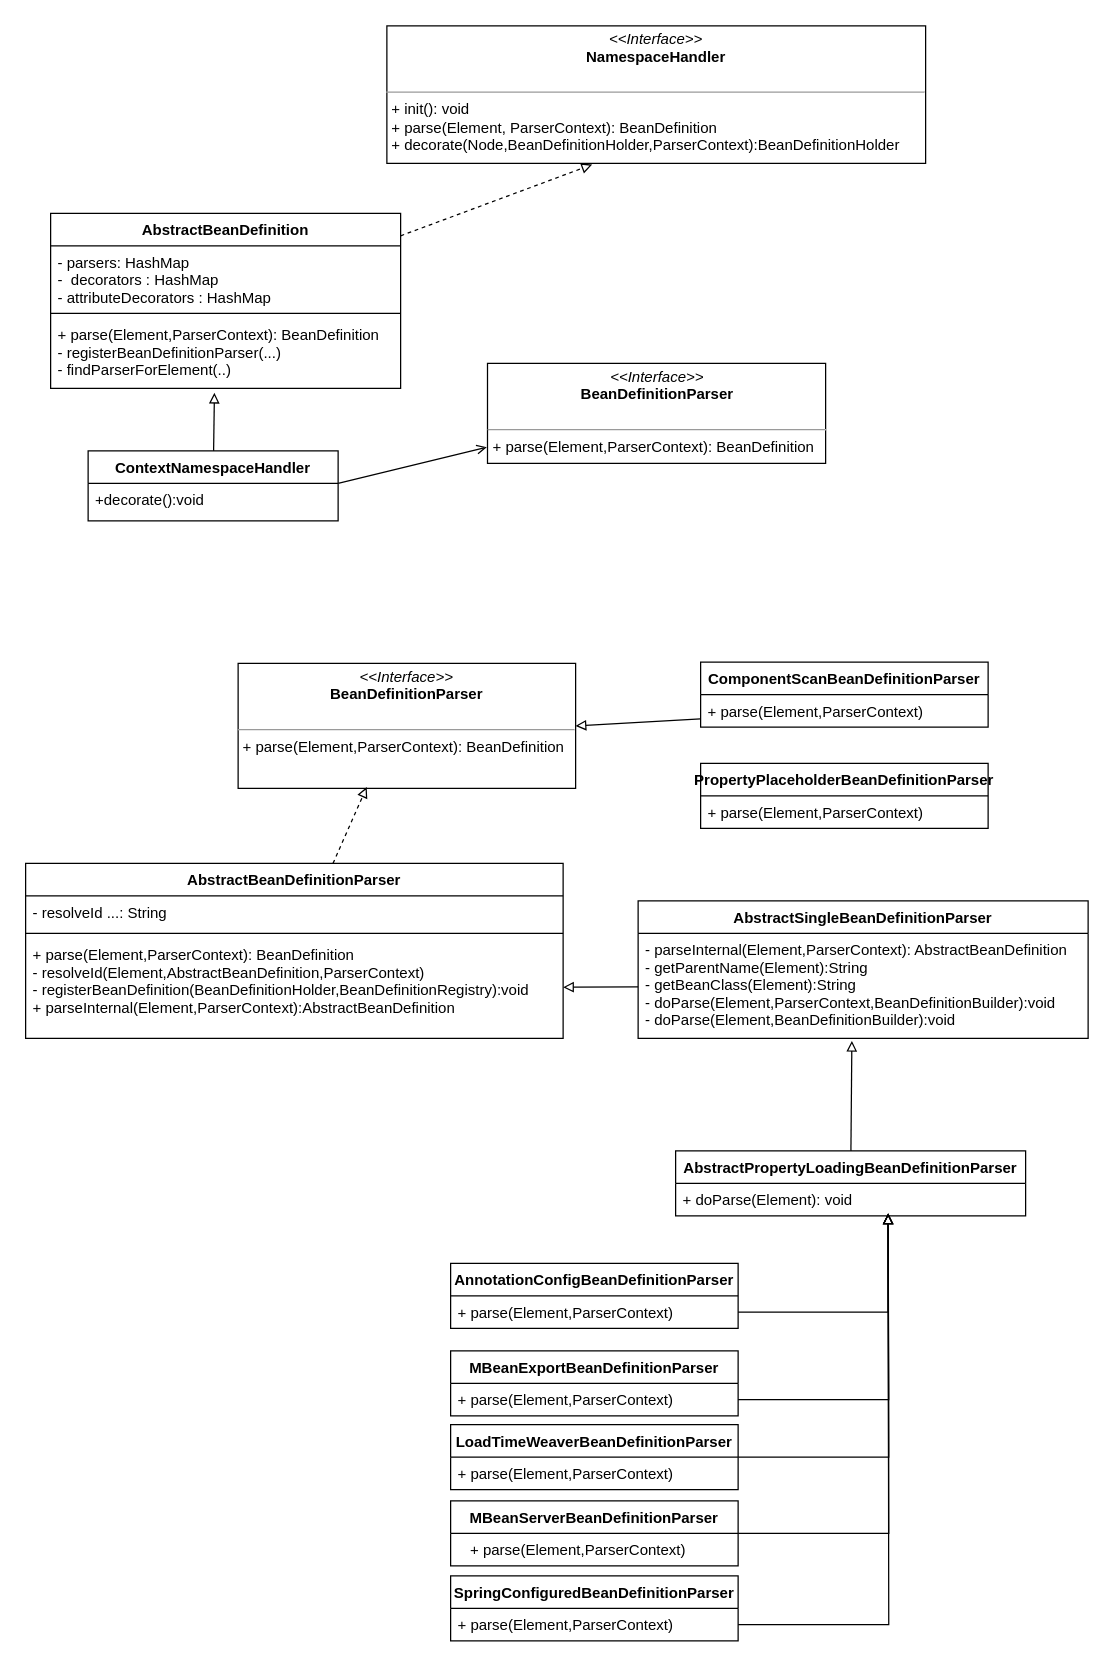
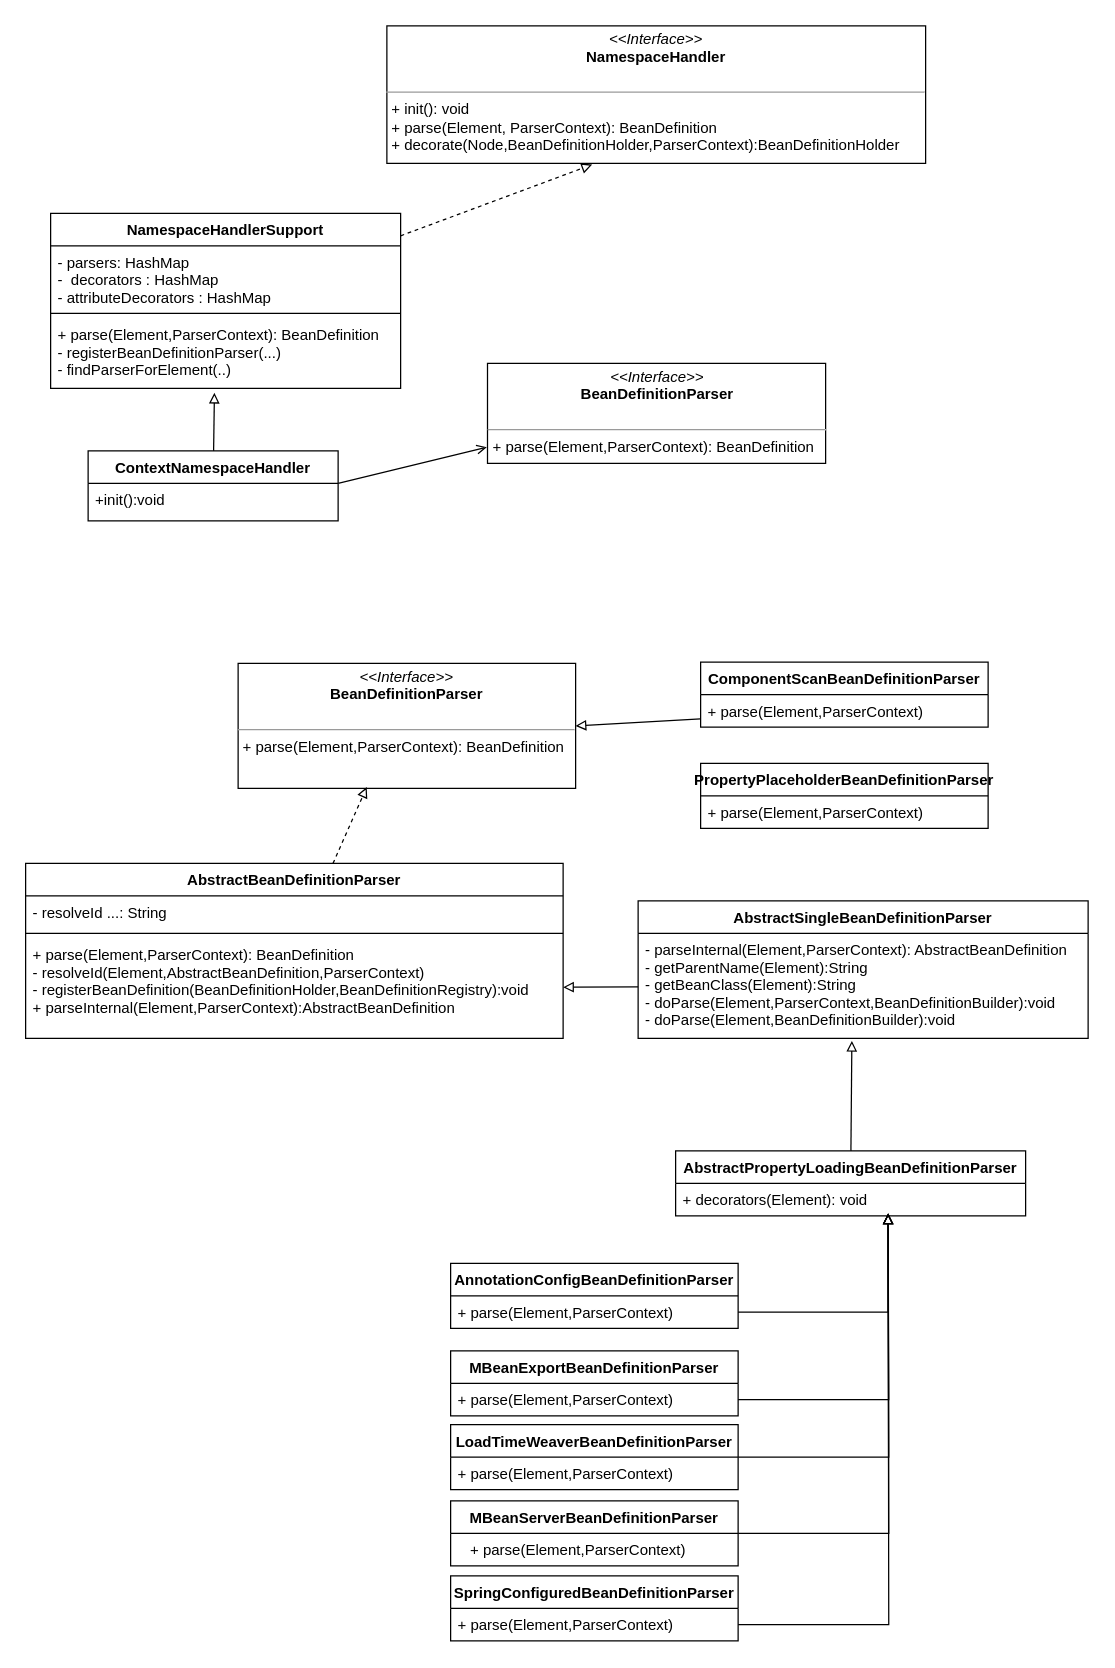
- <mxCell id="4" value="AbstractBeanDefinition" style="swimlane;fontStyle=1;align=center;verticalAlign=top;childLayout=stackLayout;horizontal=1;startSize=26;horizontalStack=0;resizeParent=1;resizeParentMax=0;resizeLast=0;collapsible=1;marginBottom=0;" parent="1" vertex="1"><mxGeometry x="40" y="170" width="280" height="140" as="geometry" /></mxCell>
+ <mxCell id="4" value="NamespaceHandlerSupport" style="swimlane;fontStyle=1;align=center;verticalAlign=top;childLayout=stackLayout;horizontal=1;startSize=26;horizontalStack=0;resizeParent=1;resizeParentMax=0;resizeLast=0;collapsible=1;marginBottom=0;" parent="1" vertex="1"><mxGeometry x="40" y="170" width="280" height="140" as="geometry" /></mxCell>
- <mxCell id="10" value="+decorate():void" style="text;strokeColor=none;fillColor=none;align=left;verticalAlign=top;spacingLeft=4;spacingRight=4;overflow=hidden;rotatable=0;points=[[0,0.5],[1,0.5]];portConstraint=eastwest;" parent="9" vertex="1"><mxGeometry y="26" width="200" height="30" as="geometry" /></mxCell>
+ <mxCell id="10" value="+init():void" style="text;strokeColor=none;fillColor=none;align=left;verticalAlign=top;spacingLeft=4;spacingRight=4;overflow=hidden;rotatable=0;points=[[0,0.5],[1,0.5]];portConstraint=eastwest;" parent="9" vertex="1"><mxGeometry y="26" width="200" height="30" as="geometry" /></mxCell>
- <mxCell id="22" value="+ doParse(Element): void" style="text;strokeColor=none;fillColor=none;align=left;verticalAlign=top;spacingLeft=4;spacingRight=4;overflow=hidden;rotatable=0;points=[[0,0.5],[1,0.5]];portConstraint=eastwest;" vertex="1" parent="21"><mxGeometry y="26" width="280" height="26" as="geometry" /></mxCell>
+ <mxCell id="22" value="+ decorators(Element): void" style="text;strokeColor=none;fillColor=none;align=left;verticalAlign=top;spacingLeft=4;spacingRight=4;overflow=hidden;rotatable=0;points=[[0,0.5],[1,0.5]];portConstraint=eastwest;" vertex="1" parent="21"><mxGeometry y="26" width="280" height="26" as="geometry" /></mxCell>
